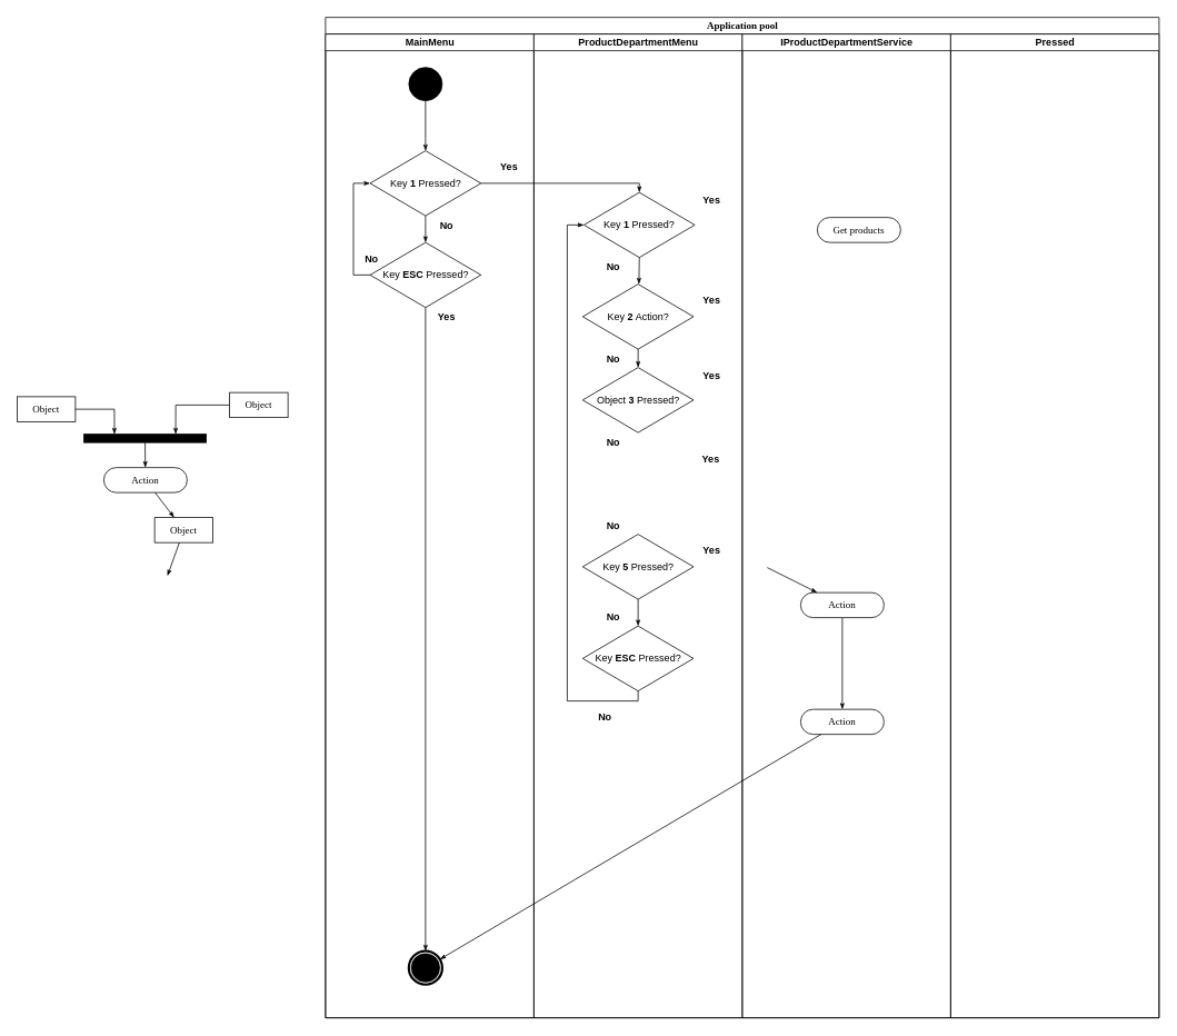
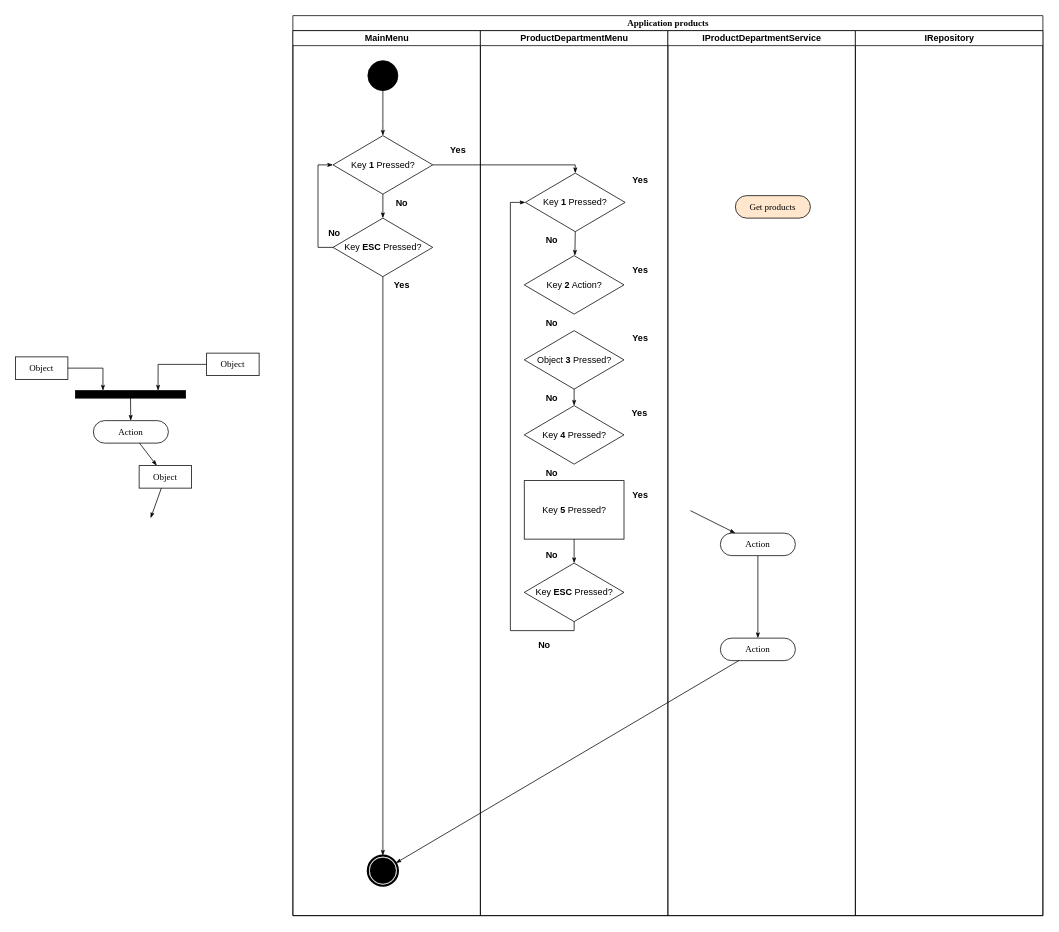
- <mxCell id="2" value="Application pool" style="swimlane;html=1;childLayout=stackLayout;startSize=20;rounded=0;shadow=0;comic=0;labelBackgroundColor=none;strokeWidth=1;fontFamily=Verdana;fontSize=12;align=center;" parent="1" vertex="1"><mxGeometry x="390" y="20" width="1000" height="1200" as="geometry"><mxRectangle x="40" y="20" width="140" height="20" as="alternateBounds" /></mxGeometry></mxCell>
+ <mxCell id="2" value="Application products" style="swimlane;html=1;childLayout=stackLayout;startSize=20;rounded=0;shadow=0;comic=0;labelBackgroundColor=none;strokeWidth=1;fontFamily=Verdana;fontSize=12;align=center;" parent="1" vertex="1"><mxGeometry x="390" y="20" width="1000" height="1200" as="geometry"><mxRectangle x="40" y="20" width="140" height="20" as="alternateBounds" /></mxGeometry></mxCell>
- <mxCell id="45" value="Pressed" style="swimlane;html=1;startSize=20;" vertex="1" parent="2"><mxGeometry x="750" y="20" width="250" height="1180" as="geometry" /></mxCell>
+ <mxCell id="45" value="IRepository" style="swimlane;html=1;startSize=20;" vertex="1" parent="2"><mxGeometry x="750" y="20" width="250" height="1180" as="geometry" /></mxCell>
- <mxCell id="43" value="Get products" style="rounded=1;whiteSpace=wrap;html=1;shadow=0;comic=0;labelBackgroundColor=none;strokeWidth=1;fontFamily=Verdana;fontSize=12;align=center;arcSize=50;" parent="38" vertex="1"><mxGeometry x="90" y="220" width="100" height="30" as="geometry" /></mxCell>
+ <mxCell id="43" value="Get products" style="rounded=1;whiteSpace=wrap;html=1;shadow=0;comic=0;labelBackgroundColor=none;strokeWidth=1;fontFamily=Verdana;fontSize=12;align=center;arcSize=50;fillColor=#ffe6cc;" parent="38" vertex="1"><mxGeometry x="90" y="220" width="100" height="30" as="geometry" /></mxCell>
- <mxCell id="30" style="edgeStyle=none;rounded=0;html=1;labelBackgroundColor=none;startArrow=none;startFill=0;startSize=5;endArrow=classicThin;endFill=1;endSize=5;jettySize=auto;orthogonalLoop=1;strokeWidth=1;fontFamily=Verdana;fontSize=12;exitX=0.5;exitY=1;exitDx=0;exitDy=0;entryX=0.5;entryY=0;entryDx=0;entryDy=0;" edge="1" parent="15" source="20" target="21"><mxGeometry relative="1" as="geometry"><mxPoint x="136.5" y="278" as="sourcePoint" /><mxPoint x="136" y="310" as="targetPoint" /></mxGeometry></mxCell>
+ <mxCell id="31" style="edgeStyle=none;rounded=0;html=1;labelBackgroundColor=none;startArrow=none;startFill=0;startSize=5;endArrow=classicThin;endFill=1;endSize=5;jettySize=auto;orthogonalLoop=1;strokeWidth=1;fontFamily=Verdana;fontSize=12;exitX=0.5;exitY=1;exitDx=0;exitDy=0;entryX=0.5;entryY=0;entryDx=0;entryDy=0;" edge="1" parent="15" source="21" target="22"><mxGeometry relative="1" as="geometry"><mxPoint x="135" y="388" as="sourcePoint" /><mxPoint x="135" y="410" as="targetPoint" /></mxGeometry></mxCell>
+ <mxCell id="22" value="Key &lt;b&gt;4&lt;/b&gt;&amp;nbsp;Pressed?" style="rhombus;whiteSpace=wrap;html=1;" vertex="1" parent="15"><mxGeometry x="58.5" y="500" width="133" height="78" as="geometry" /></mxCell>
- <mxCell id="23" value="Key &lt;b&gt;5&lt;/b&gt;&amp;nbsp;Pressed?" style="rhombus;whiteSpace=wrap;html=1;" vertex="1" parent="15"><mxGeometry x="58.5" y="600" width="133" height="78" as="geometry" /></mxCell>
+ <mxCell id="23" value="Key &lt;b&gt;5&lt;/b&gt;&amp;nbsp;Pressed?" style="whiteSpace=wrap;html=1;rounded=0;" vertex="1" parent="15"><mxGeometry x="58.5" y="600" width="133" height="78" as="geometry" /></mxCell>
